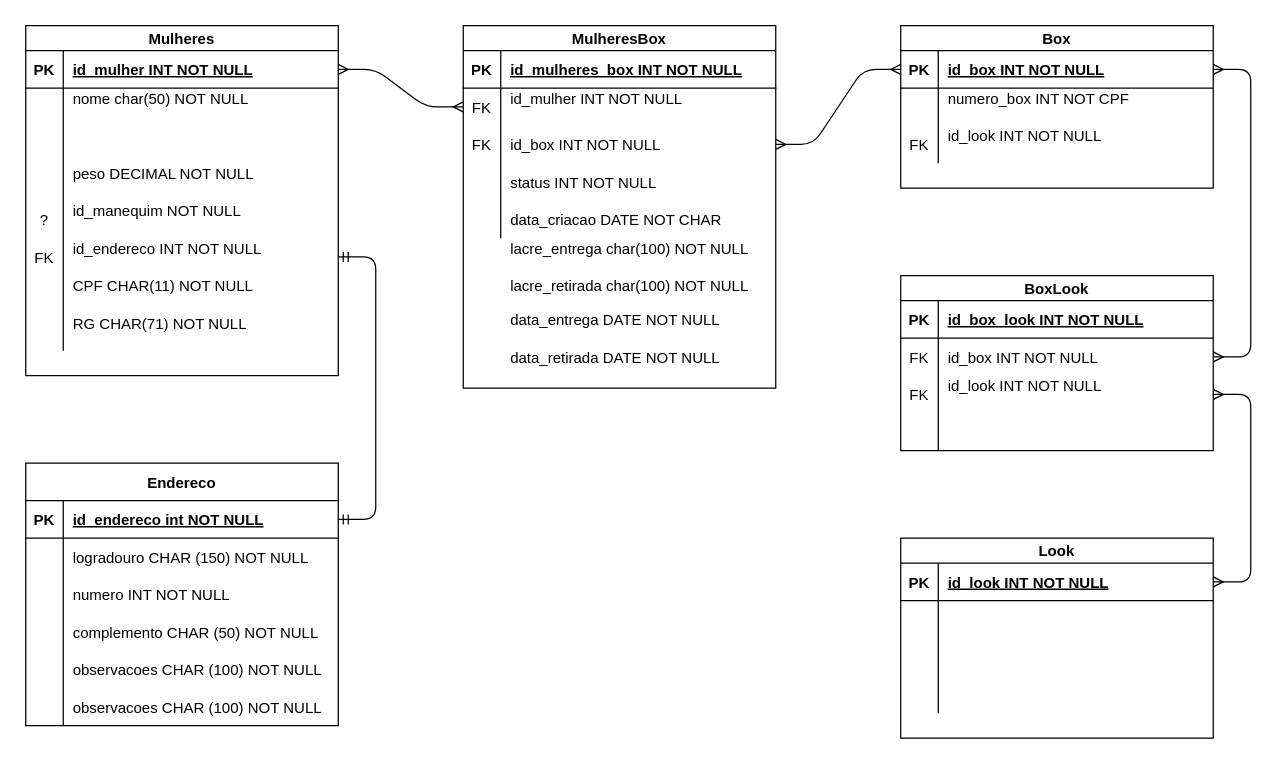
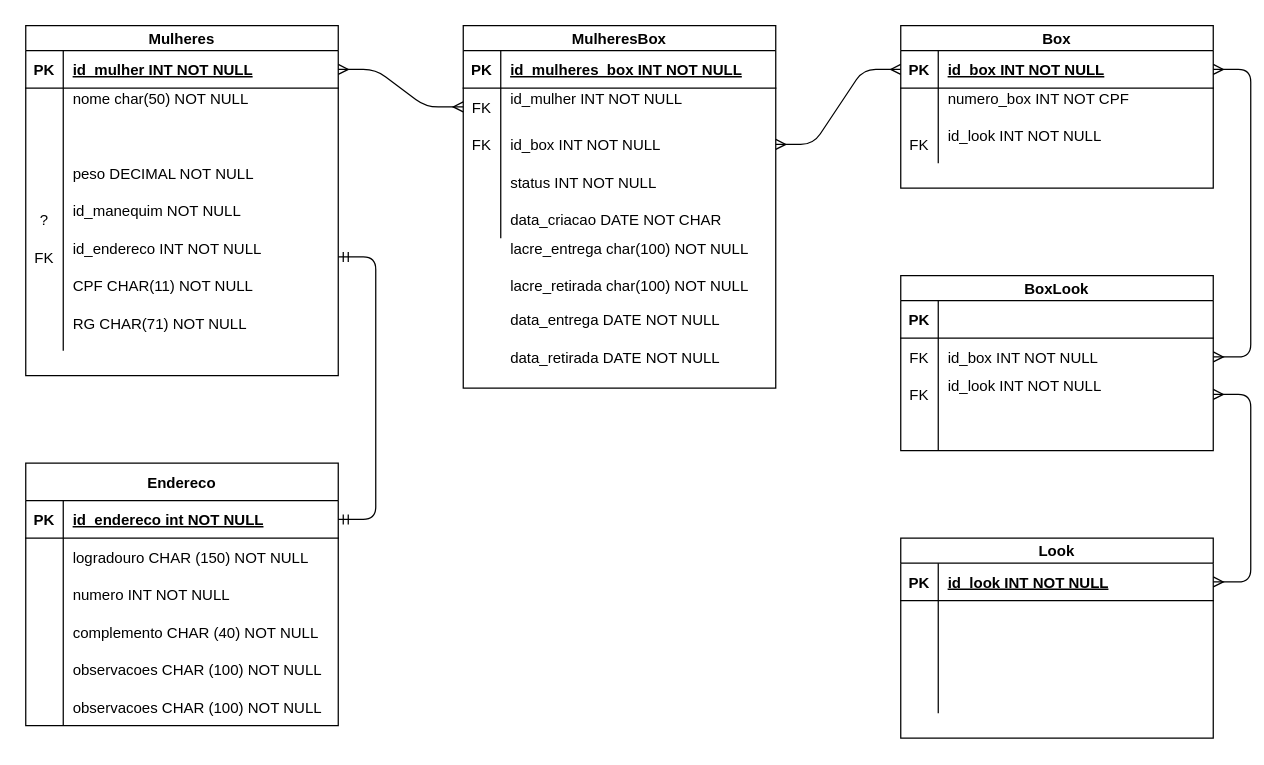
- <mxCell id="90" value="id_box_look INT NOT NULL" style="shape=partialRectangle;overflow=hidden;connectable=0;fillColor=none;top=0;left=0;bottom=0;right=0;align=left;spacingLeft=6;fontStyle=5;" vertex="1" parent="88"><mxGeometry x="30" width="220" height="30" as="geometry"><mxRectangle width="220" height="30" as="alternateBounds" /></mxGeometry></mxCell>
- <mxCell id="38" value="complemento CHAR (50) NOT NULL" style="shape=partialRectangle;overflow=hidden;connectable=0;fillColor=none;top=0;left=0;bottom=0;right=0;align=left;spacingLeft=6;" parent="36" vertex="1"><mxGeometry x="30" width="220" height="30" as="geometry" /></mxCell>
+ <mxCell id="38" value="complemento CHAR (40) NOT NULL" style="shape=partialRectangle;overflow=hidden;connectable=0;fillColor=none;top=0;left=0;bottom=0;right=0;align=left;spacingLeft=6;" parent="36" vertex="1"><mxGeometry x="30" width="220" height="30" as="geometry" /></mxCell>
